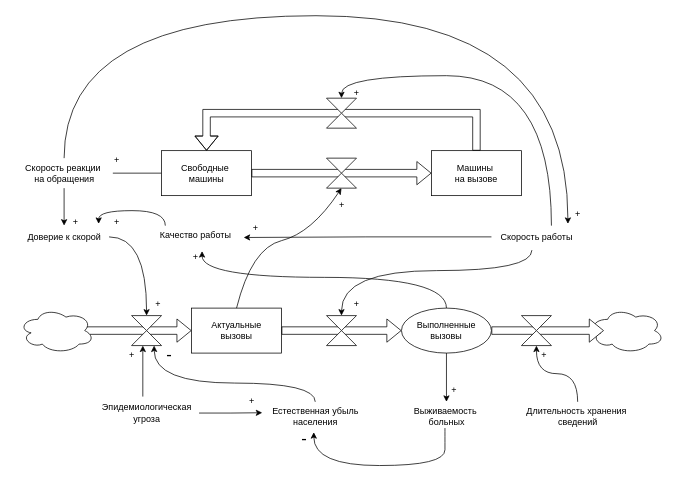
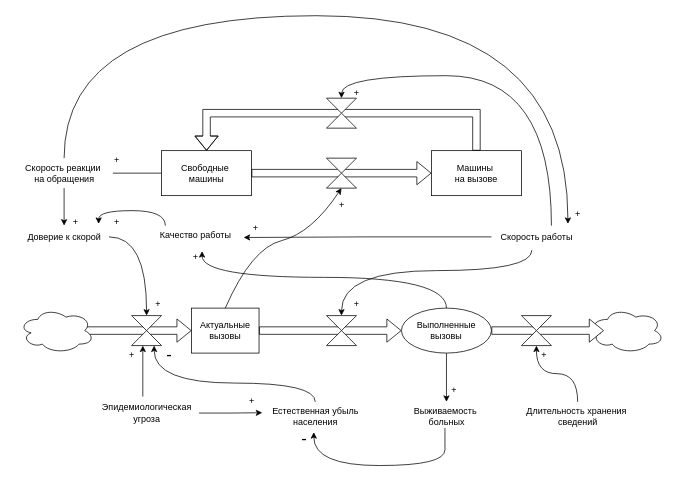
- <mxCell id="6" value="Актуальные&lt;div&gt;вызовы&lt;/div&gt;" style="rounded=0;whiteSpace=wrap;html=1;" vertex="1" parent="1"><mxGeometry x="255" y="410" width="120" height="60" as="geometry" /></mxCell>
+ <mxCell id="6" value="Актуальные&lt;div&gt;вызовы&lt;/div&gt;" style="rounded=0;whiteSpace=wrap;html=1;" vertex="1" parent="1"><mxGeometry x="255" y="410" width="90" height="60" as="geometry" /></mxCell>
